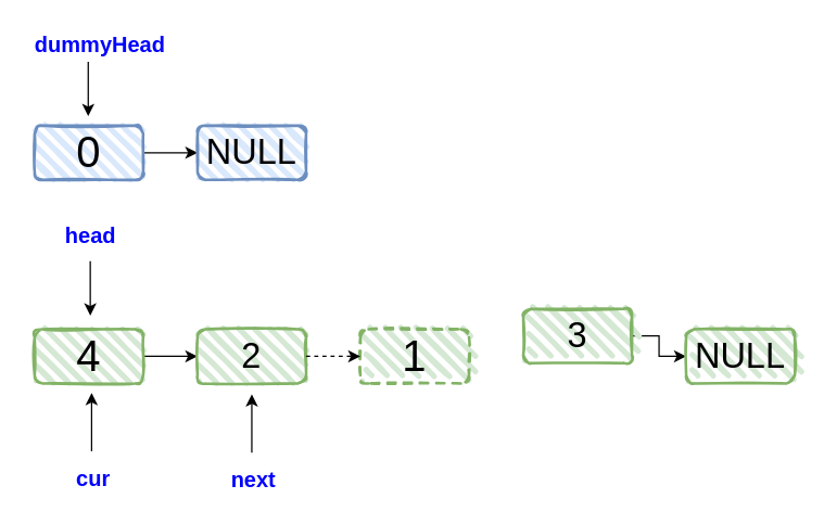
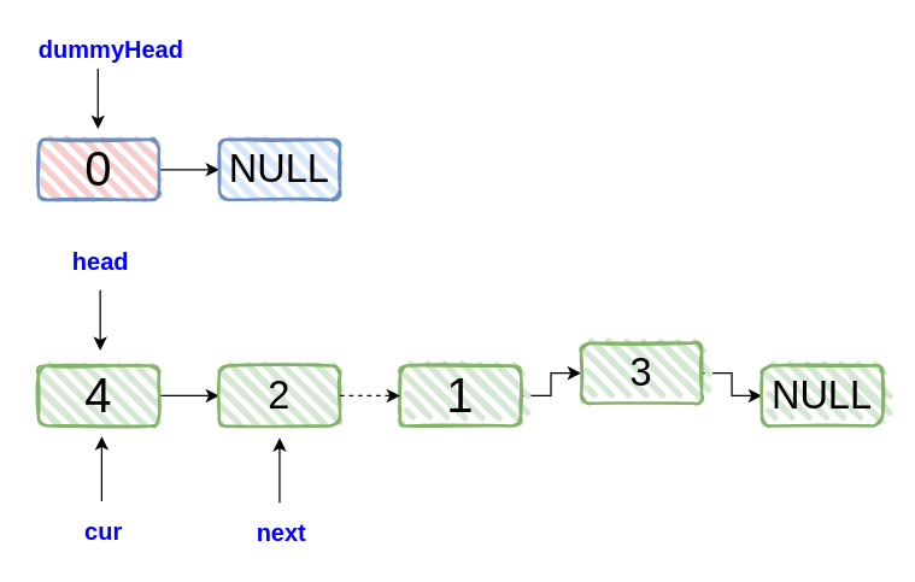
- <mxCell id="3" value="&lt;font style=&quot;font-size: 32px&quot;&gt;0&lt;/font&gt;" style="rounded=1;whiteSpace=wrap;html=1;strokeWidth=2;fillWeight=4;hachureGap=8;hachureAngle=45;fillColor=#dae8fc;sketch=1;strokeColor=#6c8ebf;" vertex="1" parent="1"><mxGeometry x="25" y="92" width="80" height="40" as="geometry" /></mxCell>
+ <mxCell id="3" value="&lt;font style=&quot;font-size: 32px&quot;&gt;0&lt;/font&gt;" style="rounded=1;whiteSpace=wrap;html=1;strokeWidth=2;fillWeight=4;hachureGap=8;hachureAngle=45;fillColor=#f8cecc;sketch=1;strokeColor=#6c8ebf;" vertex="1" parent="1"><mxGeometry x="25" y="92" width="80" height="40" as="geometry" /></mxCell>
+ <mxCell id="8" value="" style="edgeStyle=orthogonalEdgeStyle;rounded=0;orthogonalLoop=1;jettySize=auto;html=1;entryX=0;entryY=0.5;entryDx=0;entryDy=0;" edge="1" parent="1" source="9" target="11"><mxGeometry relative="1" as="geometry"><mxPoint x="425" y="272" as="targetPoint" /></mxGeometry></mxCell>
- <mxCell id="9" value="&lt;font style=&quot;font-size: 32px&quot;&gt;1&lt;/font&gt;" style="rounded=1;whiteSpace=wrap;html=1;strokeWidth=2;fillWeight=4;hachureGap=8;hachureAngle=45;fillColor=#d5e8d4;sketch=1;strokeColor=#82b366;dashed=1;" vertex="1" parent="1"><mxGeometry x="265" y="242" width="80" height="40" as="geometry" /></mxCell>
+ <mxCell id="9" value="&lt;font style=&quot;font-size: 32px&quot;&gt;1&lt;/font&gt;" style="rounded=1;whiteSpace=wrap;html=1;strokeWidth=2;fillWeight=4;hachureGap=8;hachureAngle=45;fillColor=#d5e8d4;sketch=1;strokeColor=#82b366;" vertex="1" parent="1"><mxGeometry x="265" y="242" width="80" height="40" as="geometry" /></mxCell>
